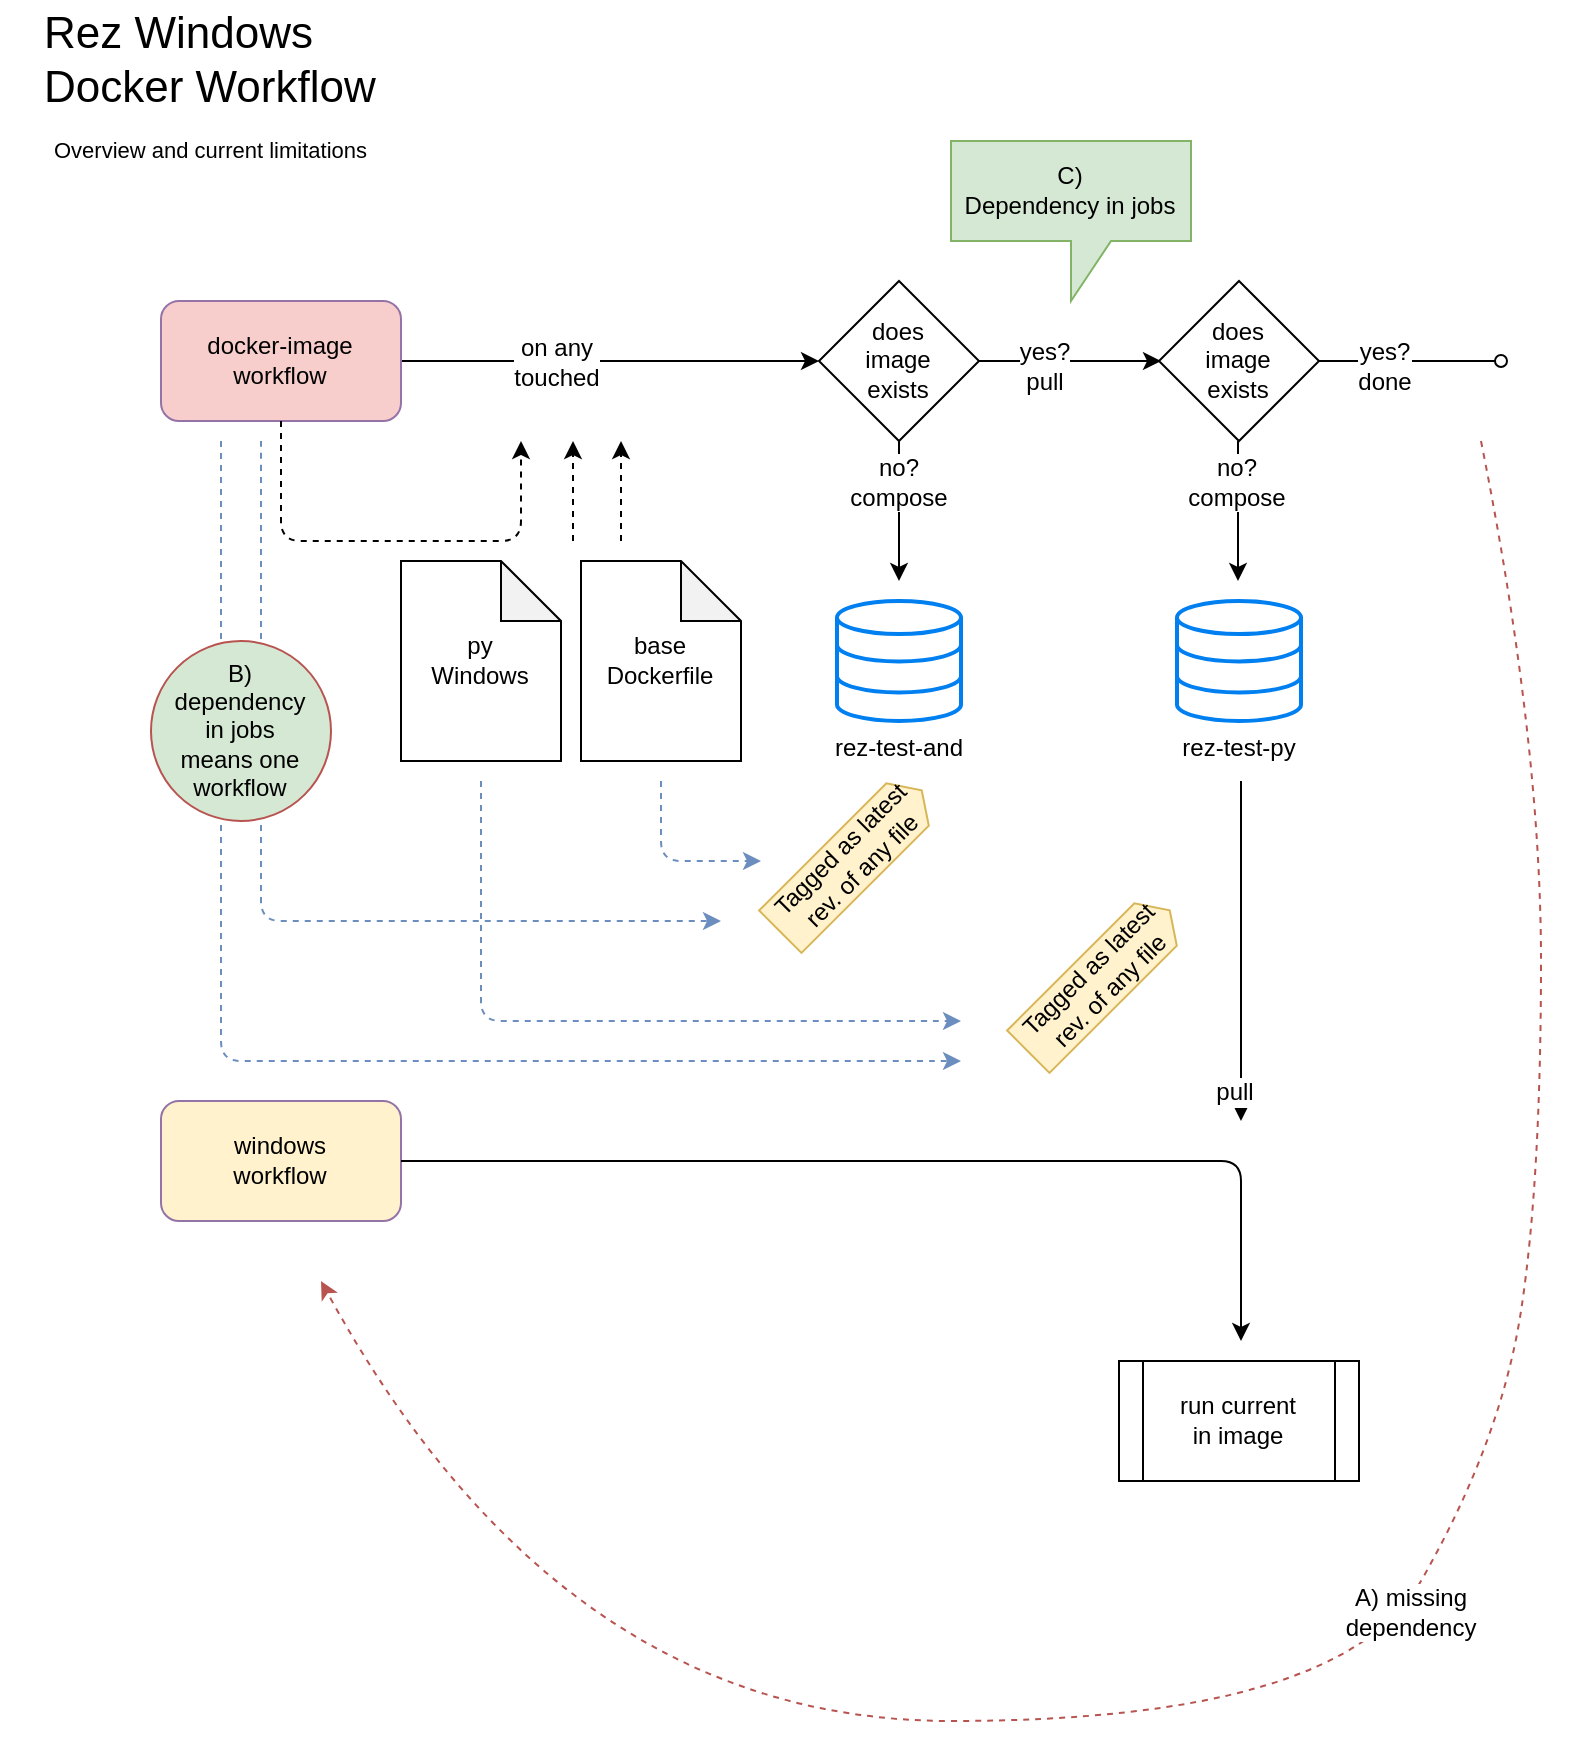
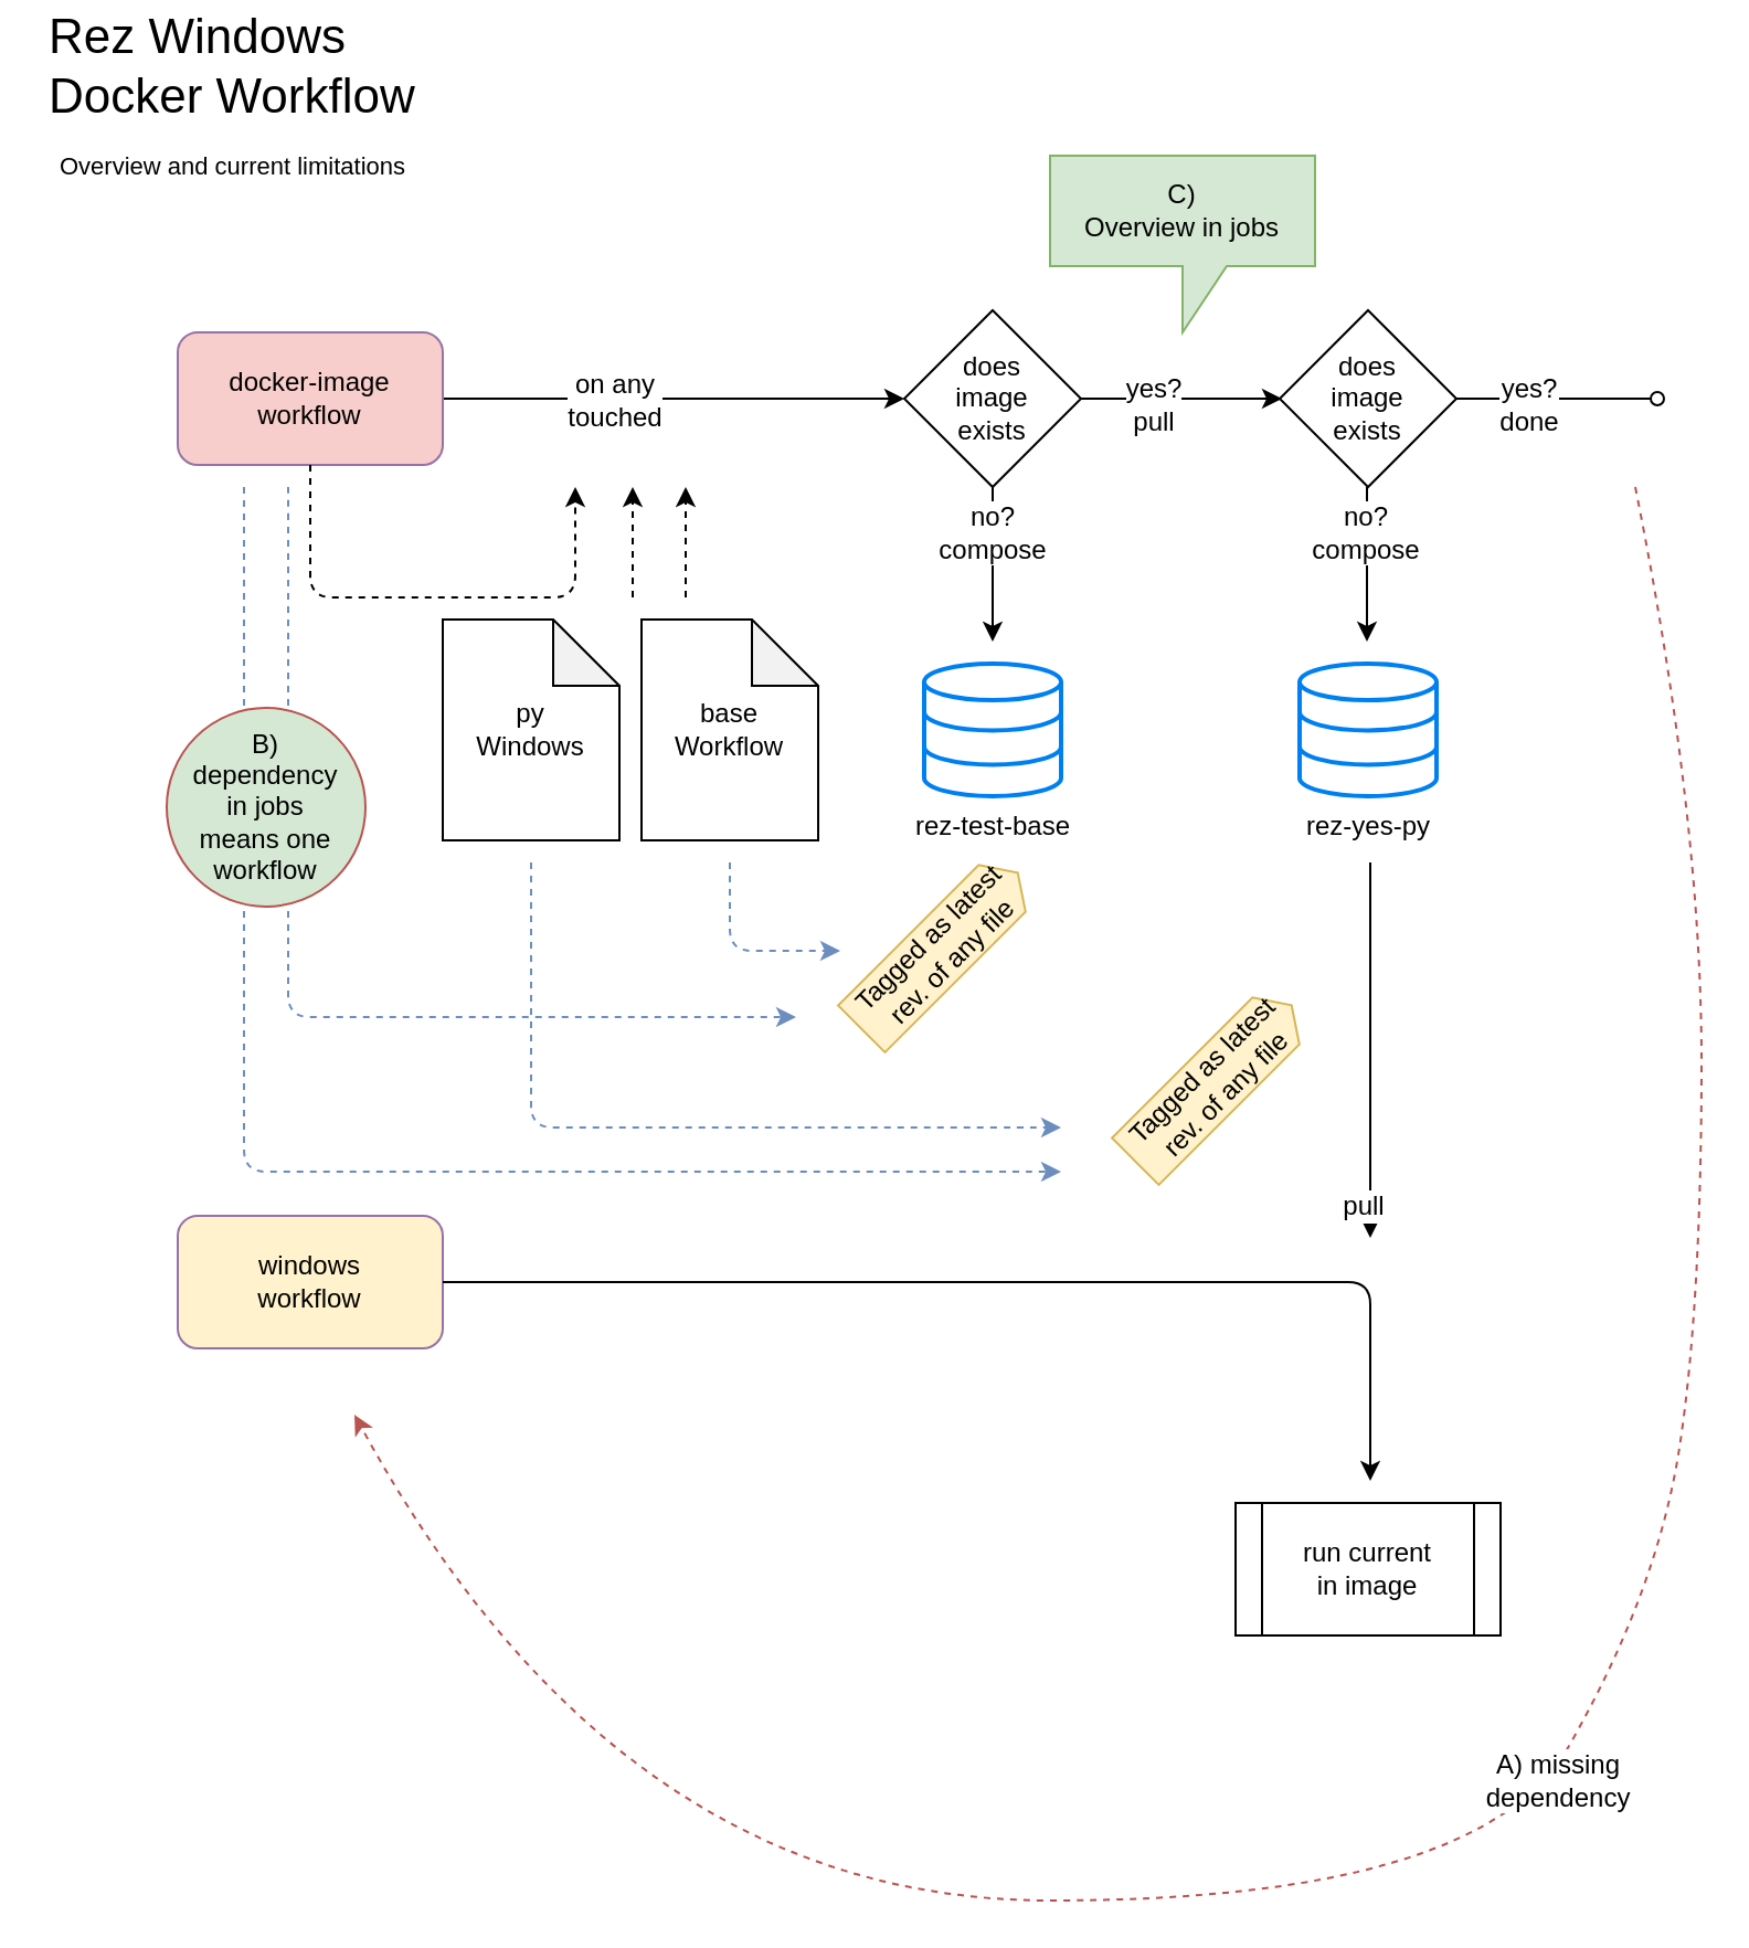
- <mxCell id="36" value="C)&lt;br&gt;Dependency in jobs" style="shape=callout;whiteSpace=wrap;html=1;perimeter=calloutPerimeter;fillColor=#d5e8d4;strokeColor=#82b366;" parent="1" vertex="1"><mxGeometry x="475" y="70" width="120" height="80" as="geometry" /></mxCell>
+ <mxCell id="36" value="C)&lt;br&gt;Overview in jobs" style="shape=callout;whiteSpace=wrap;html=1;perimeter=calloutPerimeter;fillColor=#d5e8d4;strokeColor=#82b366;" parent="1" vertex="1"><mxGeometry x="475" y="70" width="120" height="80" as="geometry" /></mxCell>
- <mxCell id="9" value="base&lt;br&gt;Dockerfile" style="shape=note;whiteSpace=wrap;html=1;backgroundOutline=1;darkOpacity=0.05;" parent="1" vertex="1"><mxGeometry x="290" y="280" width="80" height="100" as="geometry" /></mxCell>
+ <mxCell id="9" value="base&lt;br&gt;Workflow" style="shape=note;whiteSpace=wrap;html=1;backgroundOutline=1;darkOpacity=0.05;" parent="1" vertex="1"><mxGeometry x="290" y="280" width="80" height="100" as="geometry" /></mxCell>
- <mxCell id="14" value="rez-test-and" style="html=1;verticalLabelPosition=bottom;align=center;labelBackgroundColor=#ffffff;verticalAlign=top;strokeWidth=2;strokeColor=#0080F0;shadow=0;dashed=0;shape=mxgraph.ios7.icons.data;" parent="1" vertex="1"><mxGeometry x="418" y="300" width="62" height="60" as="geometry" /></mxCell>
+ <mxCell id="14" value="rez-test-base" style="html=1;verticalLabelPosition=bottom;align=center;labelBackgroundColor=#ffffff;verticalAlign=top;strokeWidth=2;strokeColor=#0080F0;shadow=0;dashed=0;shape=mxgraph.ios7.icons.data;" parent="1" vertex="1"><mxGeometry x="418" y="300" width="62" height="60" as="geometry" /></mxCell>
- <mxCell id="15" value="rez-test-py" style="html=1;verticalLabelPosition=bottom;align=center;labelBackgroundColor=#ffffff;verticalAlign=top;strokeWidth=2;strokeColor=#0080F0;shadow=0;dashed=0;shape=mxgraph.ios7.icons.data;" parent="1" vertex="1"><mxGeometry x="588" y="300" width="62" height="60" as="geometry" /></mxCell>
+ <mxCell id="15" value="rez-yes-py" style="html=1;verticalLabelPosition=bottom;align=center;labelBackgroundColor=#ffffff;verticalAlign=top;strokeWidth=2;strokeColor=#0080F0;shadow=0;dashed=0;shape=mxgraph.ios7.icons.data;" parent="1" vertex="1"><mxGeometry x="588" y="300" width="62" height="60" as="geometry" /></mxCell>
